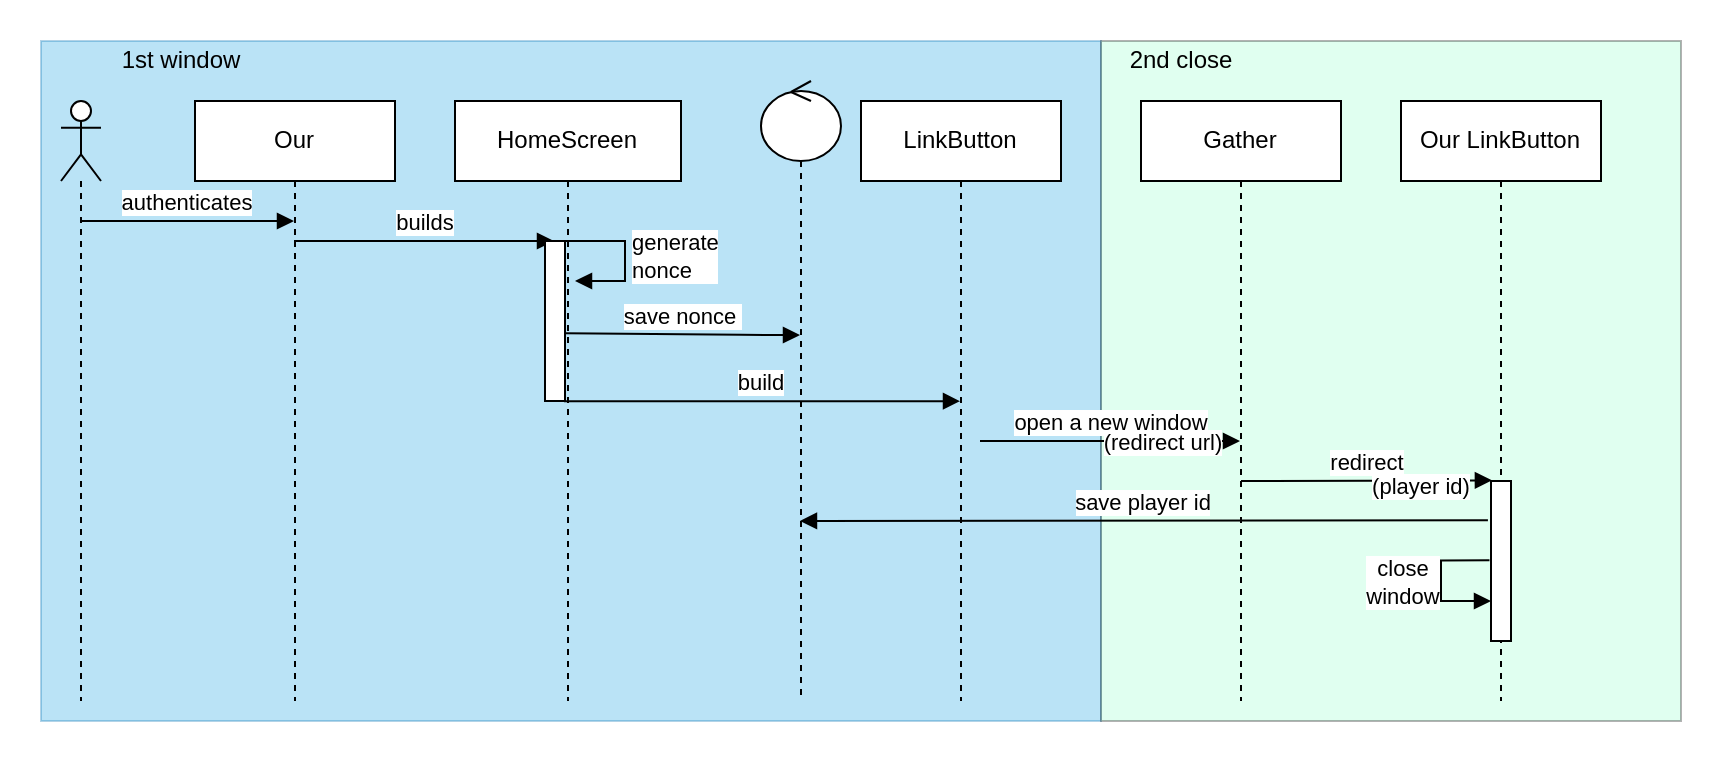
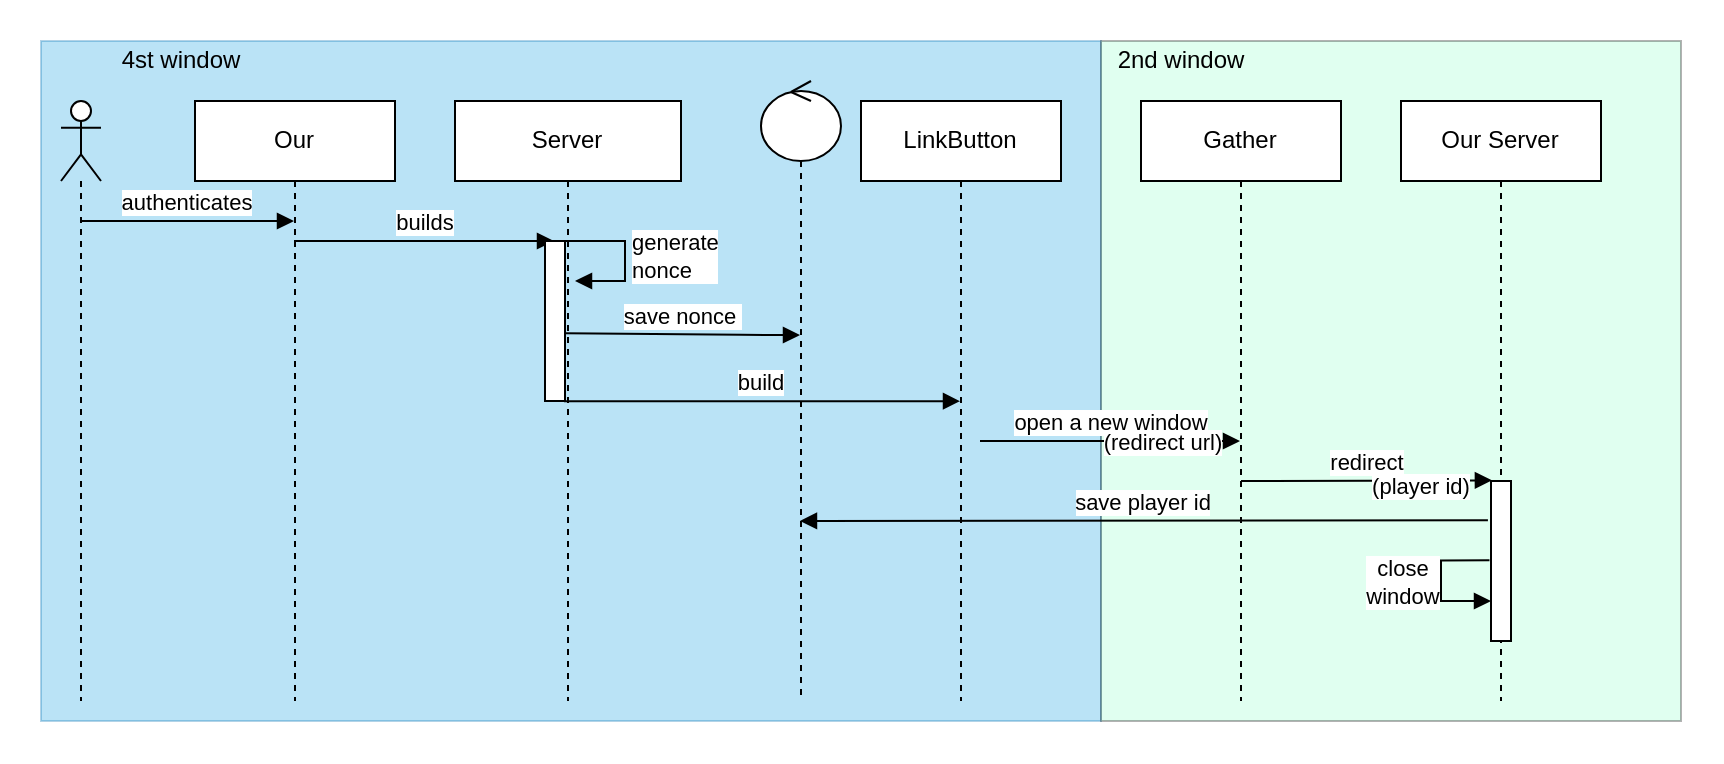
- <mxCell id="26" value="1st window" style="text;html=1;align=center;verticalAlign=middle;resizable=0;points=[];autosize=1;strokeColor=none;fillColor=none;" vertex="1" parent="1"><mxGeometry x="55" width="70" height="20" as="geometry" y="20" /></mxCell>
+ <mxCell id="26" value="4st window" style="text;html=1;align=center;verticalAlign=middle;resizable=0;points=[];autosize=1;strokeColor=none;fillColor=none;" vertex="1" parent="1"><mxGeometry x="55" width="70" height="20" as="geometry" y="20" /></mxCell>
- <mxCell id="25" value="2nd close" style="text;html=1;align=center;verticalAlign=middle;resizable=0;points=[];autosize=1;strokeColor=none;fillColor=none;" vertex="1" parent="1"><mxGeometry x="550" width="80" height="20" as="geometry" y="20" /></mxCell>
+ <mxCell id="25" value="2nd window" style="text;html=1;align=center;verticalAlign=middle;resizable=0;points=[];autosize=1;strokeColor=none;fillColor=none;" vertex="1" parent="1"><mxGeometry x="550" width="80" height="20" as="geometry" y="20" /></mxCell>
- <mxCell id="6" value="HomeScreen" style="shape=umlLifeline;perimeter=lifelinePerimeter;whiteSpace=wrap;html=1;container=1;collapsible=0;recursiveResize=0;outlineConnect=0;" vertex="1" parent="1"><mxGeometry x="227" y="50" width="113" height="300" as="geometry" /></mxCell>
+ <mxCell id="6" value="Server" style="shape=umlLifeline;perimeter=lifelinePerimeter;whiteSpace=wrap;html=1;container=1;collapsible=0;recursiveResize=0;outlineConnect=0;" vertex="1" parent="1"><mxGeometry x="227" y="50" width="113" height="300" as="geometry" /></mxCell>
- <mxCell id="14" value="Our LinkButton" style="shape=umlLifeline;perimeter=lifelinePerimeter;whiteSpace=wrap;html=1;container=1;collapsible=0;recursiveResize=0;outlineConnect=0;" vertex="1" parent="1"><mxGeometry x="700" y="50" width="100" height="300" as="geometry" /></mxCell>
+ <mxCell id="14" value="Our Server" style="shape=umlLifeline;perimeter=lifelinePerimeter;whiteSpace=wrap;html=1;container=1;collapsible=0;recursiveResize=0;outlineConnect=0;" vertex="1" parent="1"><mxGeometry x="700" y="50" width="100" height="300" as="geometry" /></mxCell>
